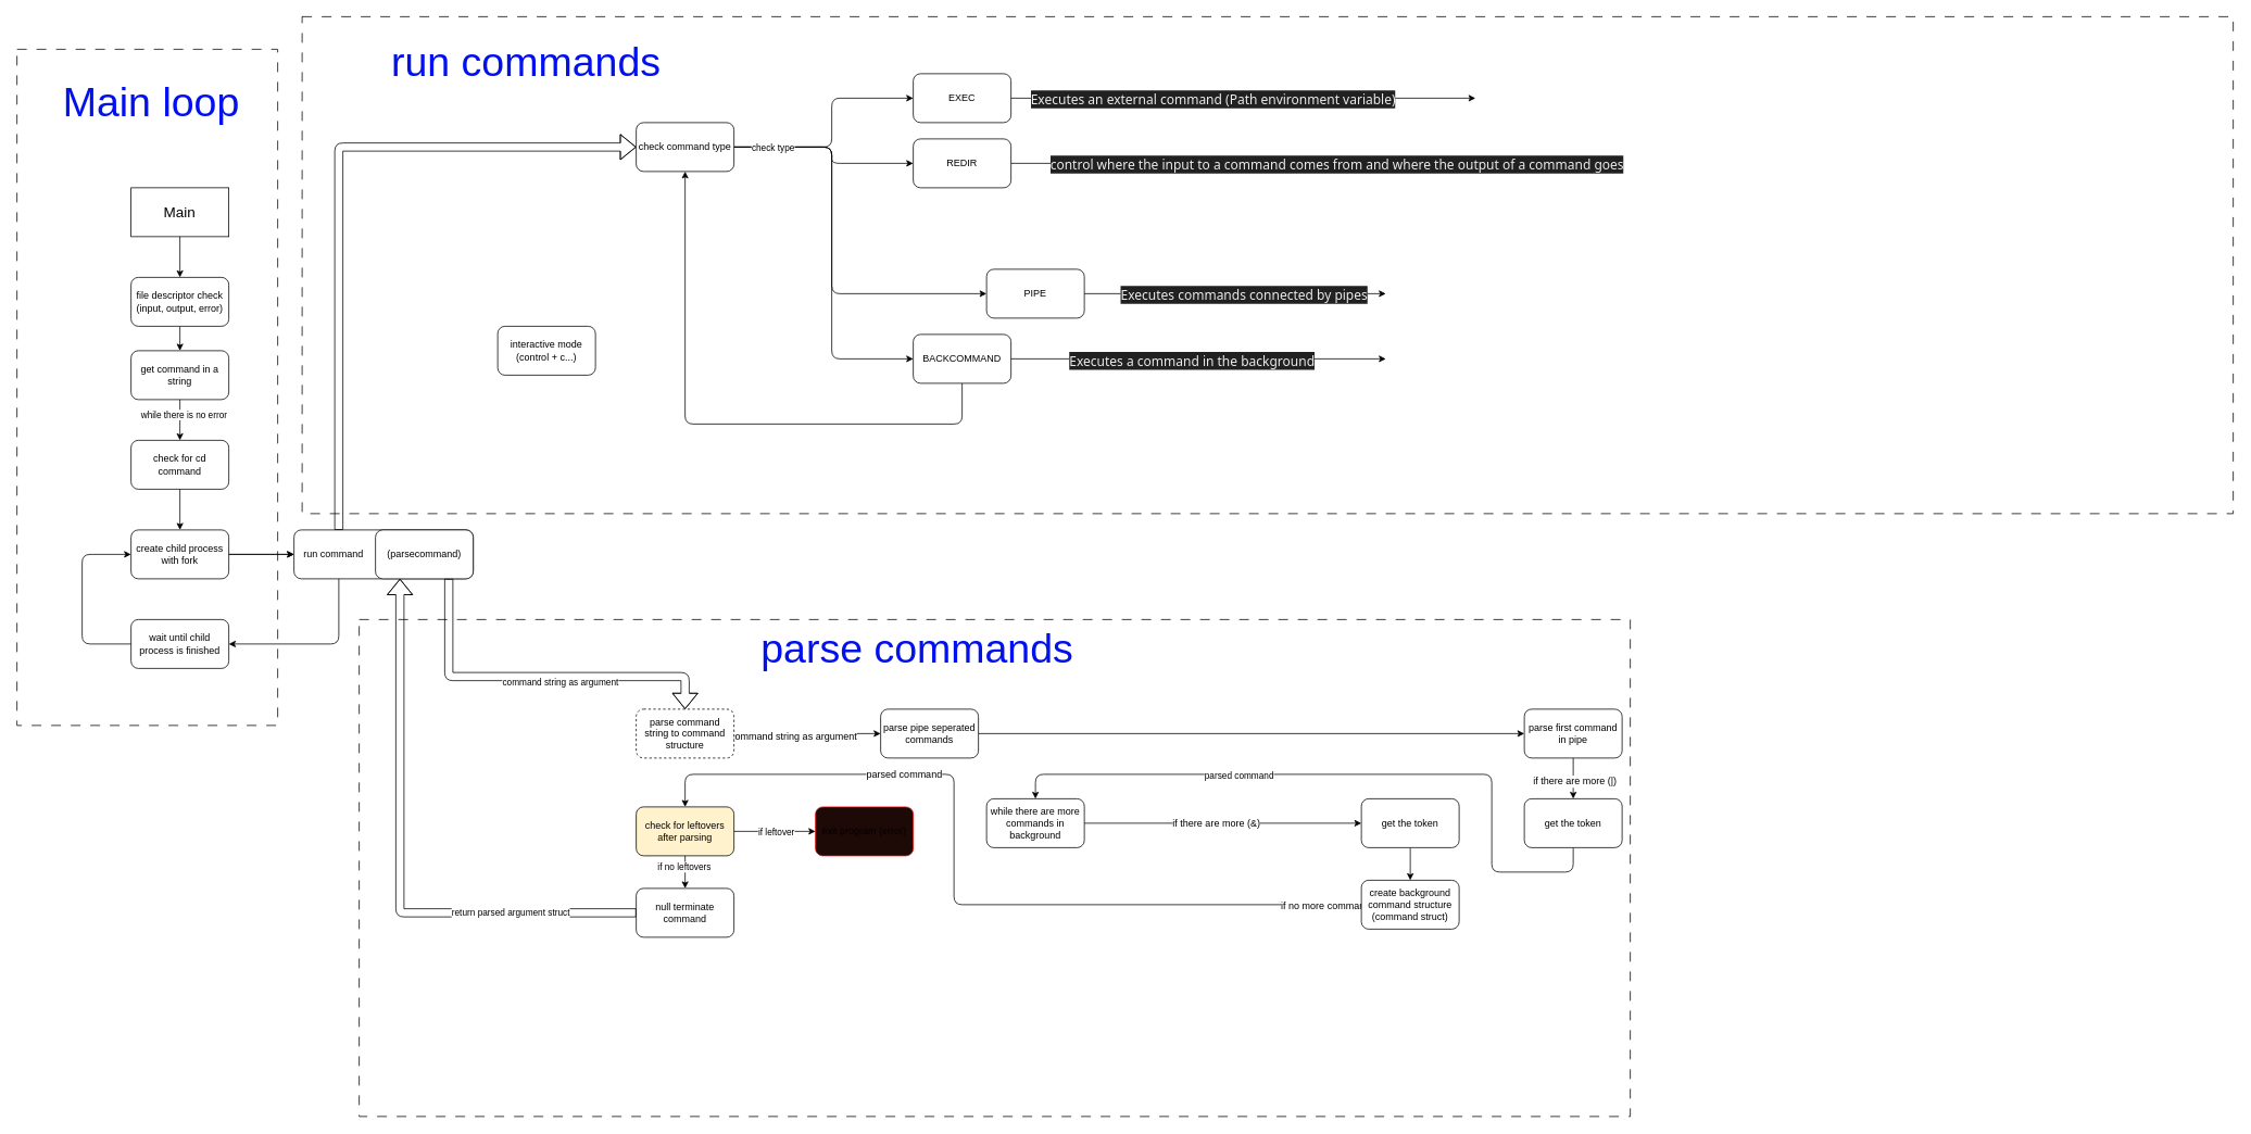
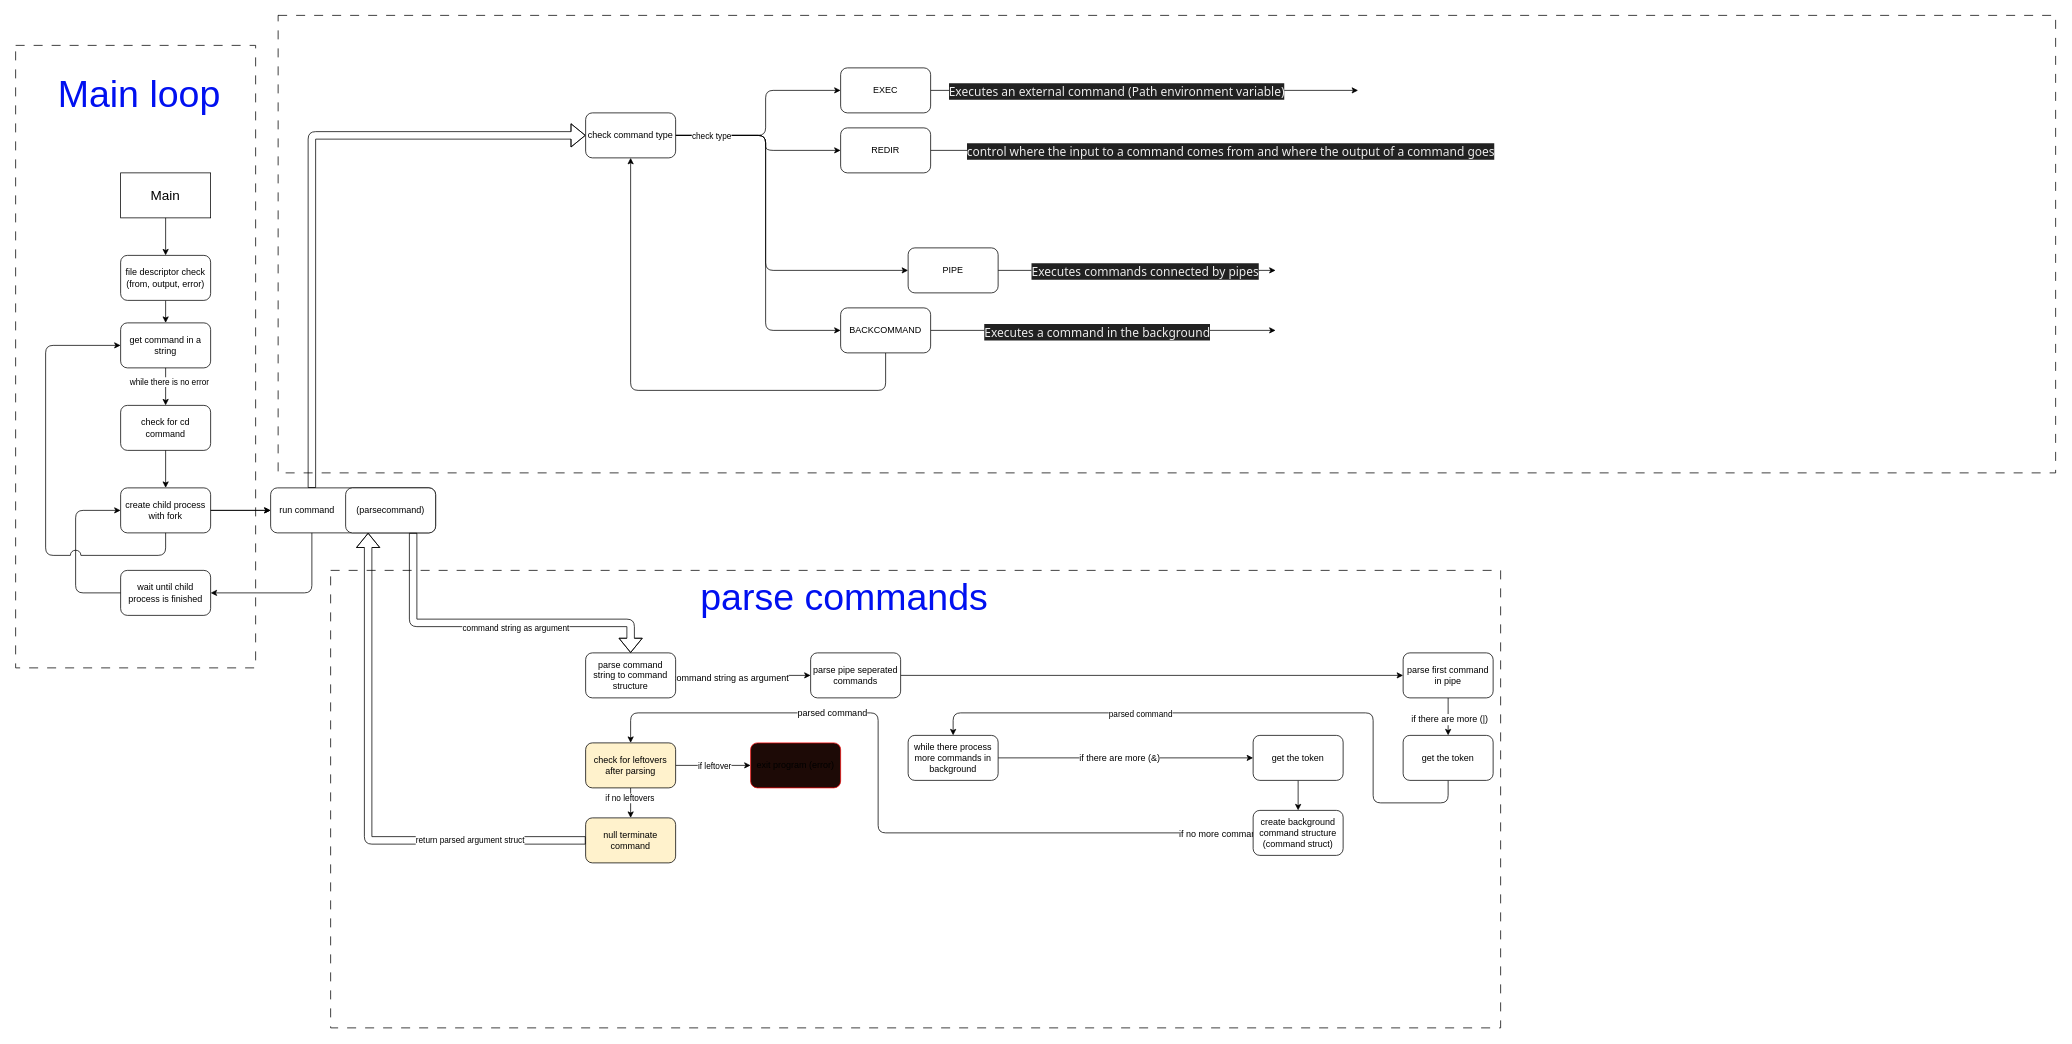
- <mxCell id="75" value="&lt;font color=&quot;#0010f0&quot; style=&quot;font-size: 50px;&quot;&gt;run commands&lt;/font&gt;" style="text;html=1;strokeColor=none;fillColor=none;align=center;verticalAlign=middle;whiteSpace=wrap;rounded=0;dashed=1;dashPattern=12 12;" vertex="1" parent="1"><mxGeometry x="420" y="40" width="450" height="70" as="geometry" /></mxCell>
- <mxCell id="6" value="file descriptor check&lt;br&gt;(input, output, error)" style="rounded=1;whiteSpace=wrap;html=1;" parent="1" vertex="1"><mxGeometry x="160" y="340" width="120" height="60" as="geometry" /></mxCell>
+ <mxCell id="6" value="file descriptor check&lt;br&gt;(from, output, error)" style="rounded=1;whiteSpace=wrap;html=1;" parent="1" vertex="1"><mxGeometry x="160" y="340" width="120" height="60" as="geometry" /></mxCell>
- <mxCell id="80" value="interactive mode (control + c...)" style="rounded=1;whiteSpace=wrap;html=1;" vertex="1" parent="1"><mxGeometry x="610" y="400" width="120" height="60" as="geometry" /></mxCell>
+ <mxCell id="21" value="" style="endArrow=classic;html=1;exitX=0.5;exitY=1;exitDx=0;exitDy=0;entryX=0;entryY=0.5;entryDx=0;entryDy=0; style=gap;jumpStyle=arc;endSize=6;jumpSize=14;" parent="1" source="13" target="8" edge="1"><mxGeometry width="50" height="50" relative="1" as="geometry"><mxPoint x="310" y="590" as="sourcePoint" /><mxPoint x="360" y="540" as="targetPoint" /><Array as="points"><mxPoint x="220" y="740" /><mxPoint x="60" y="740" /><mxPoint x="60" y="460" /></Array></mxGeometry></mxCell>
- <mxCell id="27" value="parse command string to command structure" style="rounded=1;whiteSpace=wrap;html=1;dashed=1;" parent="1" vertex="1"><mxGeometry x="780" y="870" width="120" height="60" as="geometry" /></mxCell>
+ <mxCell id="27" value="parse command string to command structure" style="rounded=1;whiteSpace=wrap;html=1;" parent="1" vertex="1"><mxGeometry x="780" y="870" width="120" height="60" as="geometry" /></mxCell>
- <mxCell id="41" value="while there are more commands in background" style="rounded=1;whiteSpace=wrap;html=1;" parent="1" vertex="1"><mxGeometry x="1210" y="980" width="120" height="60" as="geometry" /></mxCell>
+ <mxCell id="41" value="while there process more commands in background" style="rounded=1;whiteSpace=wrap;html=1;" parent="1" vertex="1"><mxGeometry x="1210" y="980" width="120" height="60" as="geometry" /></mxCell>
- <mxCell id="34" value="null terminate command" style="rounded=1;whiteSpace=wrap;html=1;" parent="1" vertex="1"><mxGeometry x="780" y="1090" width="120" height="60" as="geometry" /></mxCell>
+ <mxCell id="34" value="null terminate command" style="rounded=1;whiteSpace=wrap;html=1;fillColor=#fff2cc;" parent="1" vertex="1"><mxGeometry x="780" y="1090" width="120" height="60" as="geometry" /></mxCell>
